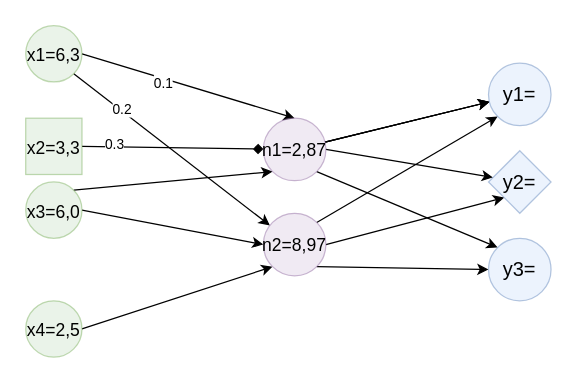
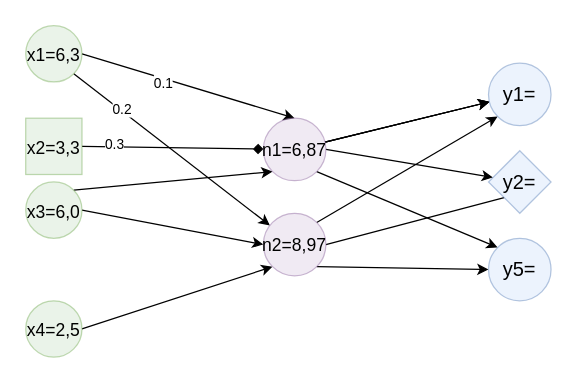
- <mxCell id="20" value="&lt;font style=&quot;font-size: 14px&quot;&gt;n1=2,87&lt;/font&gt;" style="ellipse;whiteSpace=wrap;html=1;aspect=fixed;rounded=1;shadow=0;glass=0;labelBackgroundColor=none;strokeColor=#9673a6;strokeWidth=1;fillColor=#e1d5e7;fontFamily=Helvetica;fontSize=16;align=center;opacity=50;spacing=15;" vertex="1" parent="1"><mxGeometry x="210" y="94" width="50" height="50" as="geometry" /></mxCell>
+ <mxCell id="20" value="&lt;font style=&quot;font-size: 14px&quot;&gt;n1=6,87&lt;/font&gt;" style="ellipse;whiteSpace=wrap;html=1;aspect=fixed;rounded=1;shadow=0;glass=0;labelBackgroundColor=none;strokeColor=#9673a6;strokeWidth=1;fillColor=#e1d5e7;fontFamily=Helvetica;fontSize=16;align=center;opacity=50;spacing=15;" vertex="1" parent="1"><mxGeometry x="210" y="94" width="50" height="50" as="geometry" /></mxCell>
- <mxCell id="22" style="edgeStyle=none;rounded=0;orthogonalLoop=1;jettySize=auto;html=1;exitX=1;exitY=0.5;exitDx=0;exitDy=0;entryX=0;entryY=1;entryDx=0;entryDy=0;" edge="1" parent="1" source="24" target="27"><mxGeometry relative="1" as="geometry" /></mxCell>
+ <mxCell id="22" style="edgeStyle=none;rounded=0;orthogonalLoop=1;jettySize=auto;html=1;exitX=1;exitY=0.5;exitDx=0;exitDy=0;entryX=0;entryY=1;entryDx=0;entryDy=0;endArrow=none;" edge="1" parent="1" source="24" target="27"><mxGeometry relative="1" as="geometry" /></mxCell>
- <mxCell id="26" value="y3=" style="ellipse;whiteSpace=wrap;html=1;aspect=fixed;rounded=1;shadow=0;glass=0;labelBackgroundColor=none;strokeColor=#6c8ebf;strokeWidth=1;fillColor=#dae8fc;fontFamily=Helvetica;fontSize=16;align=center;opacity=50;spacing=15;" vertex="1" parent="1"><mxGeometry x="390" y="190" width="50" height="50" as="geometry" /></mxCell>
+ <mxCell id="26" value="y5=" style="ellipse;whiteSpace=wrap;html=1;aspect=fixed;rounded=1;shadow=0;glass=0;labelBackgroundColor=none;strokeColor=#6c8ebf;strokeWidth=1;fillColor=#dae8fc;fontFamily=Helvetica;fontSize=16;align=center;opacity=50;spacing=15;" vertex="1" parent="1"><mxGeometry x="390" y="190" width="50" height="50" as="geometry" /></mxCell>
